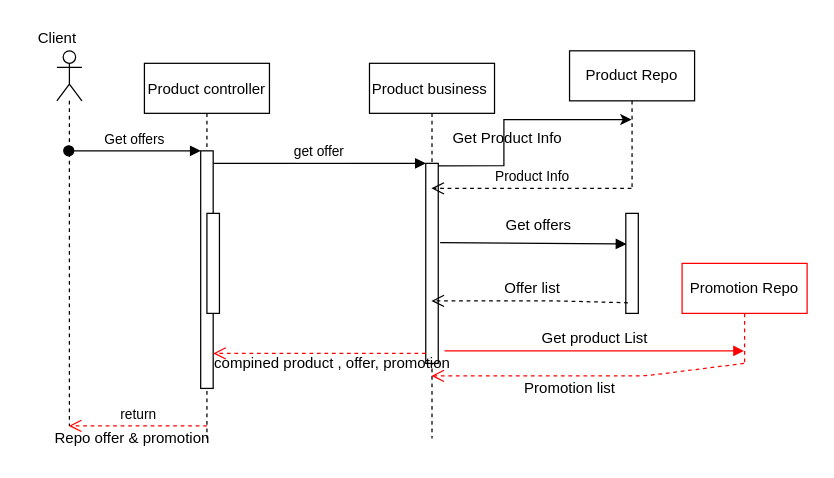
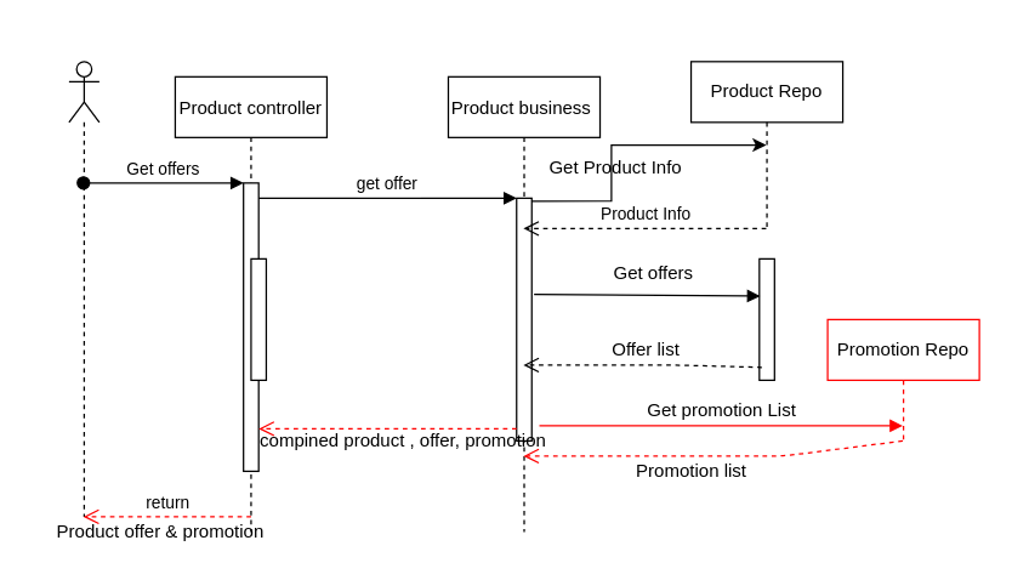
- <mxCell id="10" value="Client" style="text;html=1;align=center;verticalAlign=middle;resizable=0;points=[];autosize=1;strokeColor=none;" parent="1" vertex="1"><mxGeometry x="20" y="20" width="50" height="20" as="geometry" /></mxCell>
- <mxCell id="22" value="Get product List" style="text;html=1;align=center;verticalAlign=middle;resizable=0;points=[];autosize=1;strokeColor=none;fontColor=none;" parent="1" vertex="1"><mxGeometry x="420" y="260" width="110" height="20" as="geometry" /></mxCell>
+ <mxCell id="22" value="Get promotion List" style="text;html=1;align=center;verticalAlign=middle;resizable=0;points=[];autosize=1;strokeColor=none;fontColor=none;" parent="1" vertex="1"><mxGeometry x="420" y="260" width="110" height="20" as="geometry" /></mxCell>
- <mxCell id="26" value="Repo offer &amp;amp; promotion" style="text;html=1;align=center;verticalAlign=middle;resizable=0;points=[];autosize=1;strokeColor=none;fontColor=none;" parent="1" vertex="1"><mxGeometry x="30" y="340" width="150" height="20" as="geometry" /></mxCell>
+ <mxCell id="26" value="Product offer &amp;amp; promotion" style="text;html=1;align=center;verticalAlign=middle;resizable=0;points=[];autosize=1;strokeColor=none;fontColor=none;" parent="1" vertex="1"><mxGeometry x="30" y="340" width="150" height="20" as="geometry" /></mxCell>
